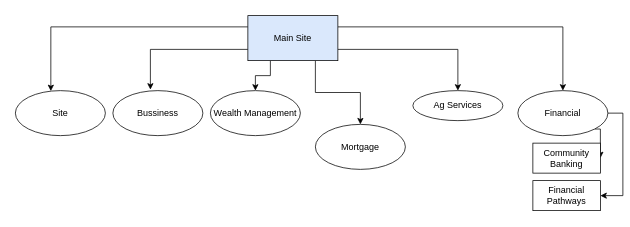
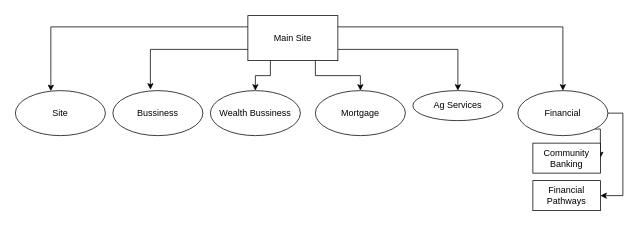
- <mxCell id="8" value="Main Site" style="whiteSpace=wrap;html=1;fillColor=#dae8fc;" vertex="1" parent="1"><mxGeometry x="330" y="20" width="120" height="60" as="geometry" /></mxCell>
+ <mxCell id="8" value="Main Site" style="whiteSpace=wrap;html=1;" vertex="1" parent="1"><mxGeometry x="330" y="20" width="120" height="60" as="geometry" /></mxCell>
- <mxCell id="11" value="Wealth Management" style="ellipse;whiteSpace=wrap;html=1;" vertex="1" parent="1"><mxGeometry x="280" y="120" width="120" height="60" as="geometry" /></mxCell>
+ <mxCell id="11" value="Wealth Bussiness" style="ellipse;whiteSpace=wrap;html=1;" vertex="1" parent="1"><mxGeometry x="280" y="120" width="120" height="60" as="geometry" /></mxCell>
- <mxCell id="12" value="Mortgage" style="ellipse;whiteSpace=wrap;html=1;" vertex="1" parent="1"><mxGeometry x="420" y="165" width="120" height="60" as="geometry" /></mxCell>
+ <mxCell id="12" value="Mortgage" style="ellipse;whiteSpace=wrap;html=1;" vertex="1" parent="1"><mxGeometry x="420" y="120" width="120" height="60" as="geometry" /></mxCell>
